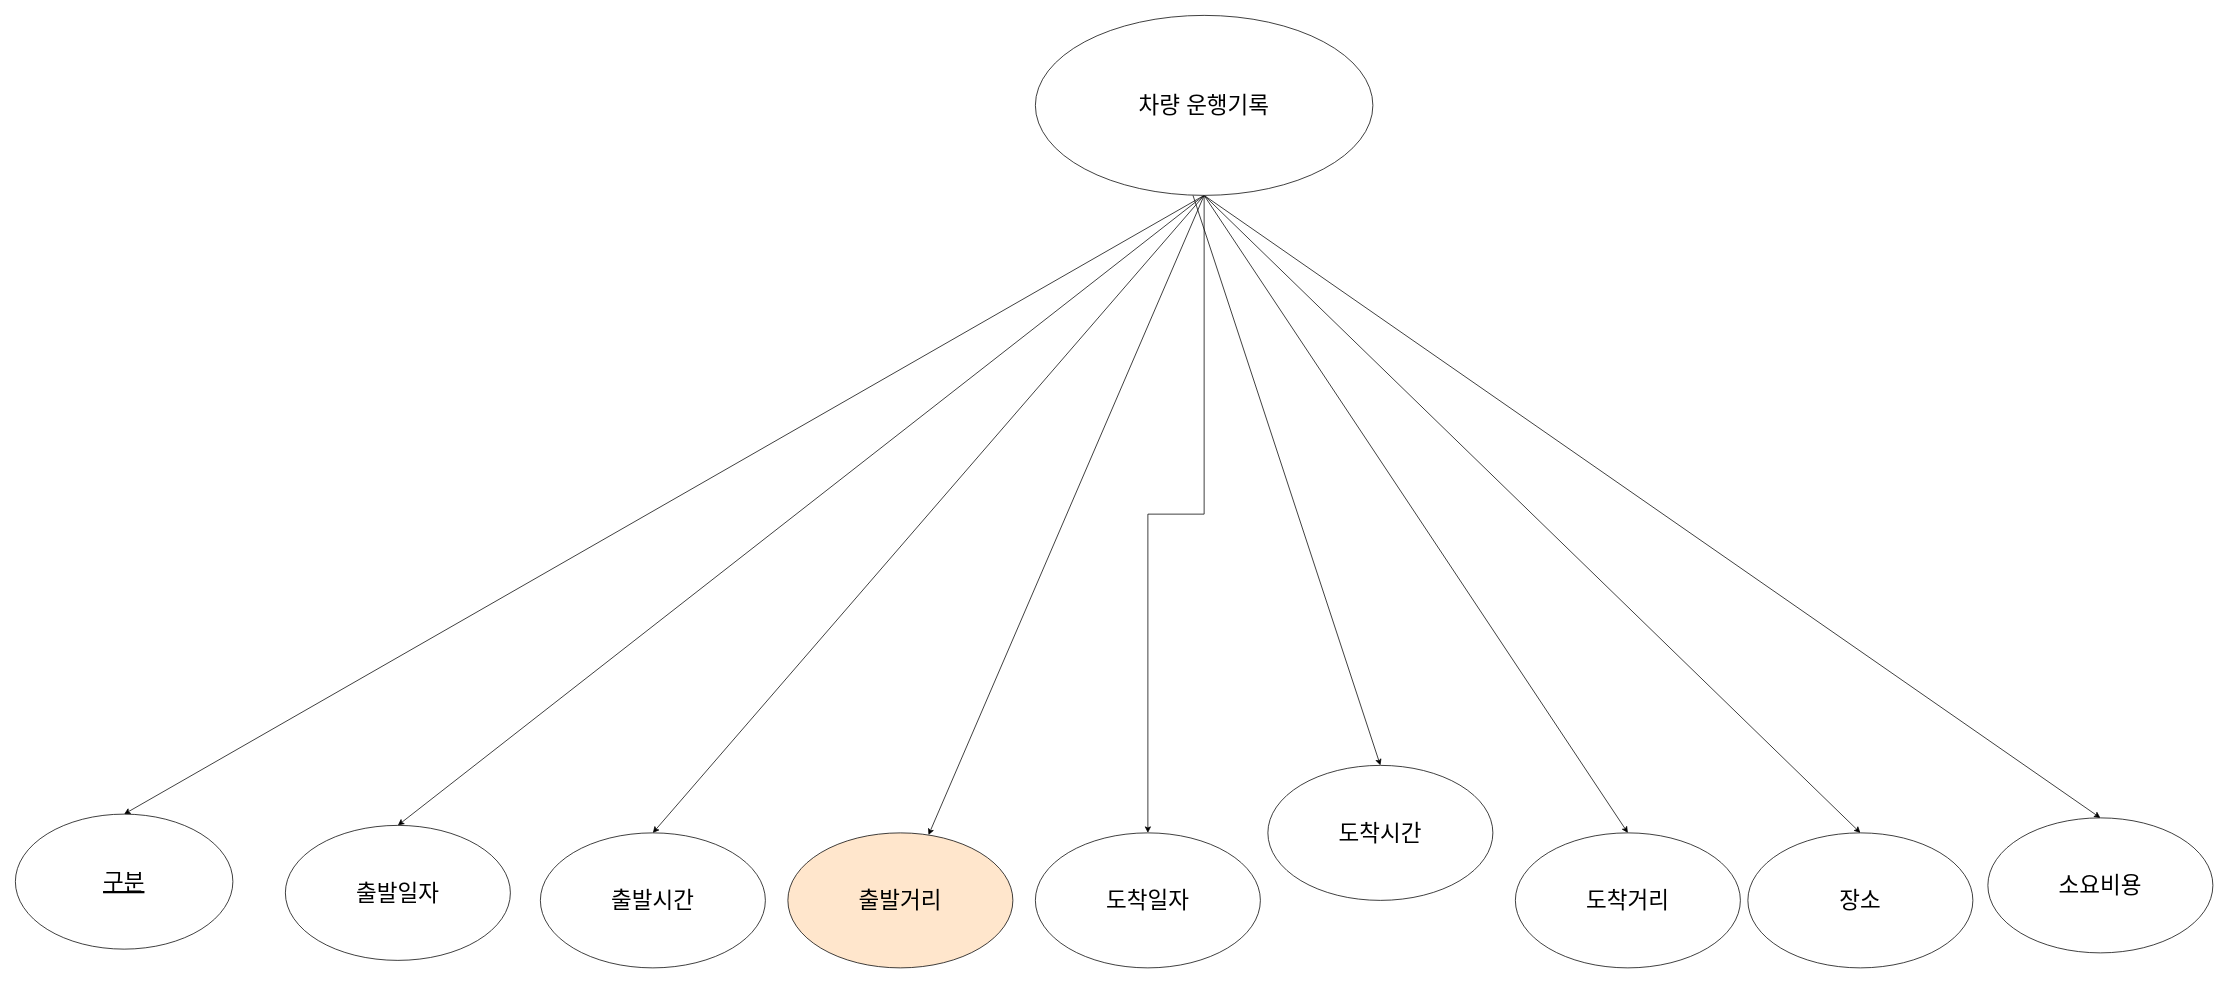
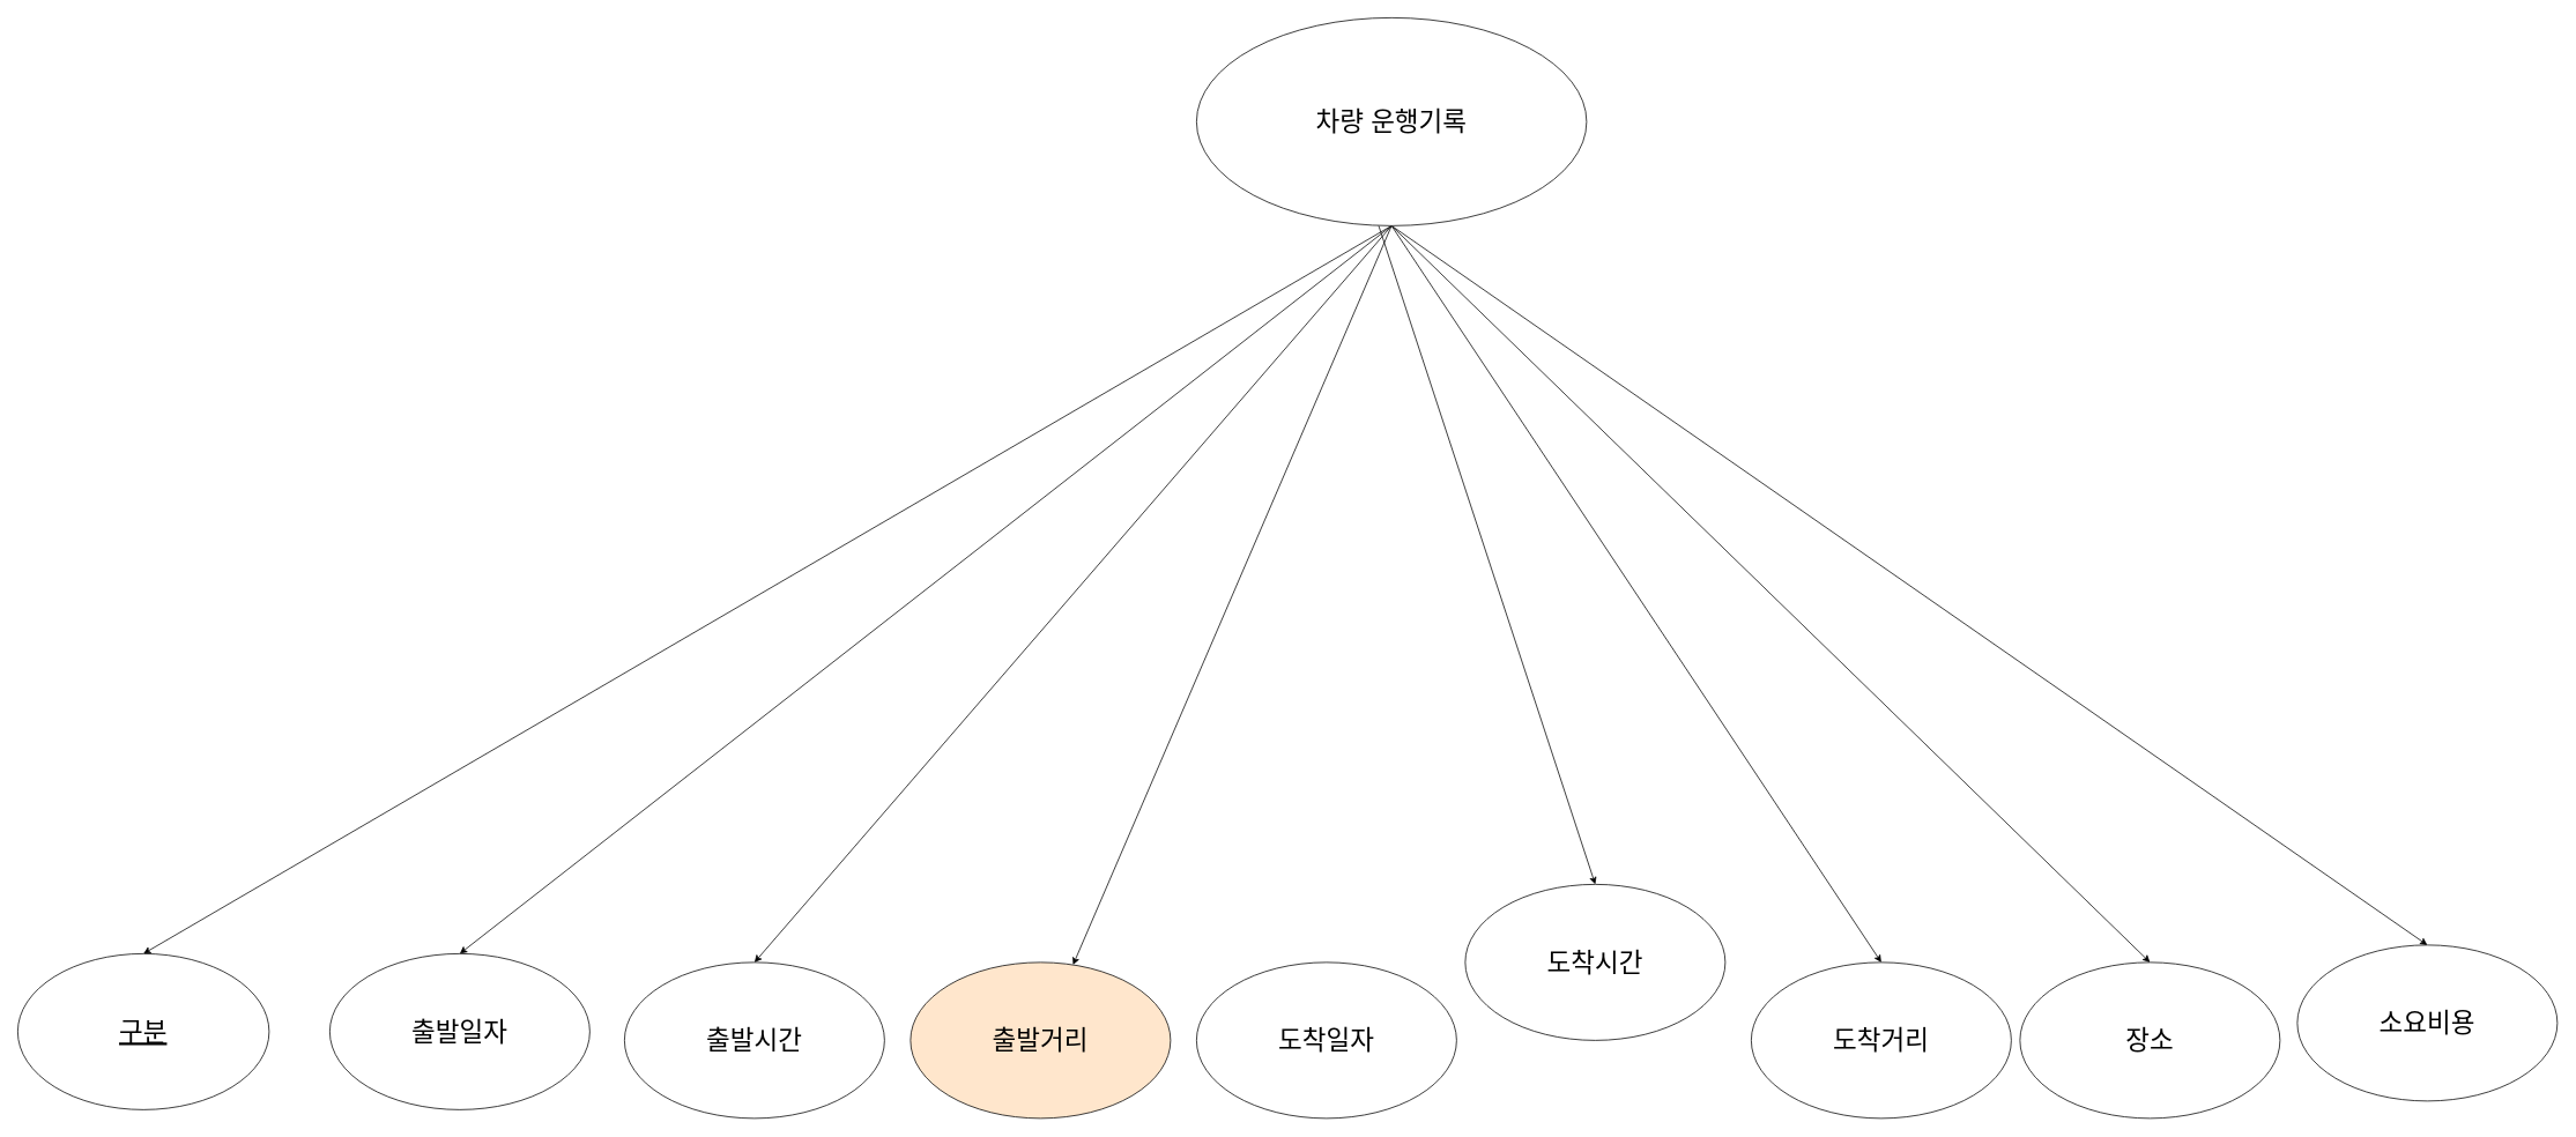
- <mxCell id="2" style="edgeStyle=orthogonalEdgeStyle;rounded=0;orthogonalLoop=1;jettySize=auto;html=1;" edge="1" parent="1" source="11" target="15"><mxGeometry relative="1" as="geometry" /></mxCell>
- <mxCell id="12" value="구분&lt;br&gt;" style="ellipse;whiteSpace=wrap;html=1;align=center;fontStyle=4;fontSize=30;" vertex="1" parent="1"><mxGeometry x="20" y="1085" width="290" height="180" as="geometry" /></mxCell>
+ <mxCell id="12" value="구분&lt;br&gt;" style="ellipse;whiteSpace=wrap;html=1;align=center;fontStyle=4;fontSize=30;" vertex="1" parent="1"><mxGeometry x="20" y="1100" width="290" height="180" as="geometry" /></mxCell>
